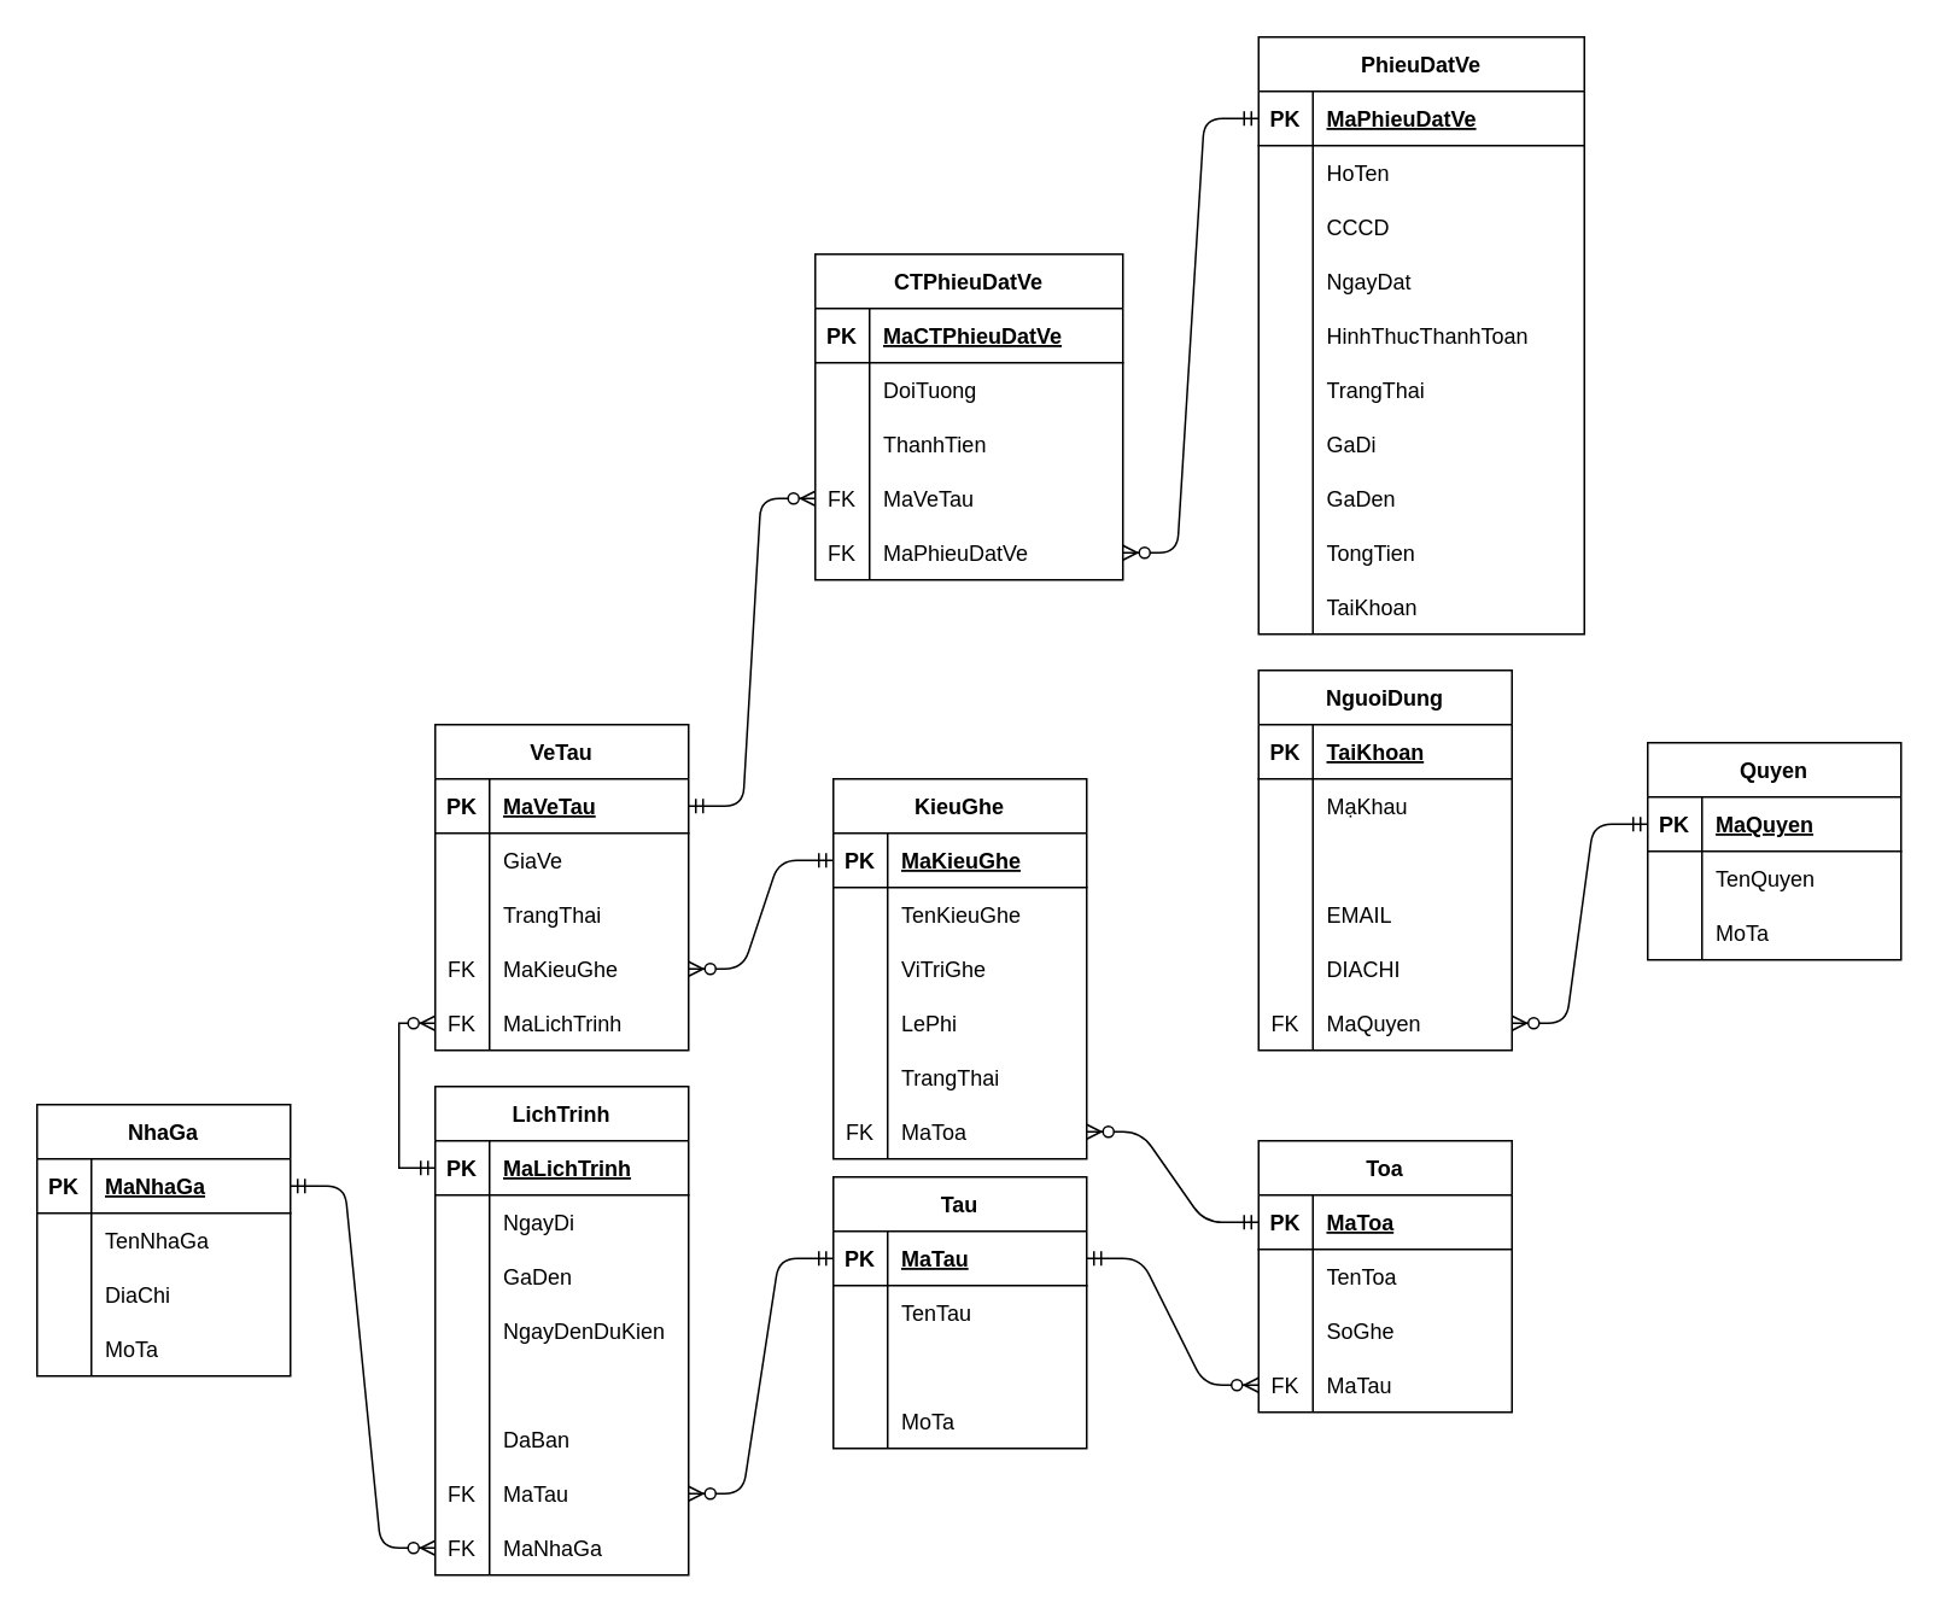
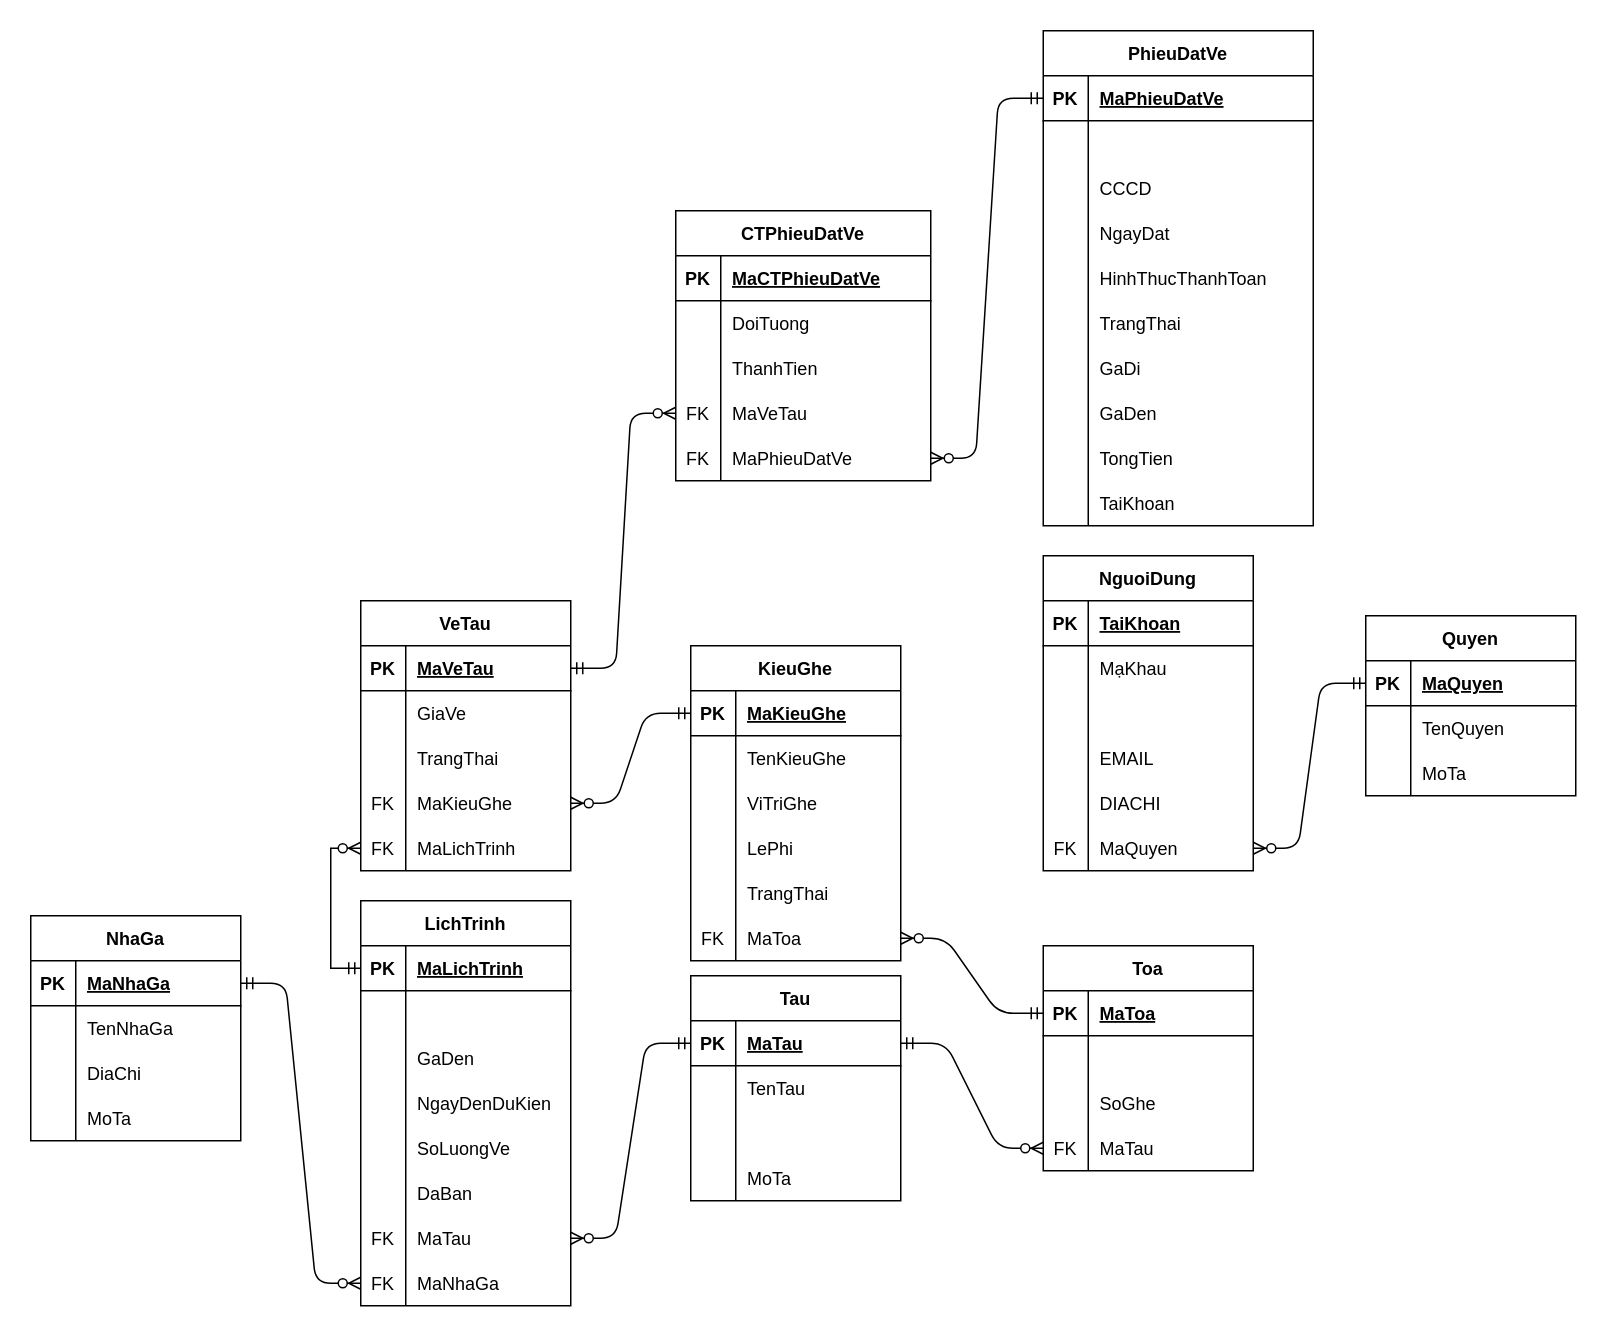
- <mxCell id="156" value="HoTen" style="shape=partialRectangle;connectable=0;fillColor=none;top=0;left=0;bottom=0;right=0;align=left;spacingLeft=6;overflow=hidden;" parent="154" vertex="1"><mxGeometry x="30" width="150" height="30" as="geometry" /></mxCell>
- <mxCell id="77" value="NgayDi" style="shape=partialRectangle;connectable=0;fillColor=none;top=0;left=0;bottom=0;right=0;align=left;spacingLeft=6;overflow=hidden;" parent="75" vertex="1"><mxGeometry x="30" width="110" height="30" as="geometry" /></mxCell>
- <mxCell id="104" value="TenToa" style="shape=partialRectangle;connectable=0;fillColor=none;top=0;left=0;bottom=0;right=0;align=left;spacingLeft=6;overflow=hidden;" parent="102" vertex="1"><mxGeometry x="30" width="110" height="30" as="geometry" /></mxCell>
+ <mxCell id="86" value="SoLuongVe" style="shape=partialRectangle;connectable=0;fillColor=none;top=0;left=0;bottom=0;right=0;align=left;spacingLeft=6;overflow=hidden;" vertex="1" parent="84"><mxGeometry x="30" width="110" height="30" as="geometry" /></mxCell>
